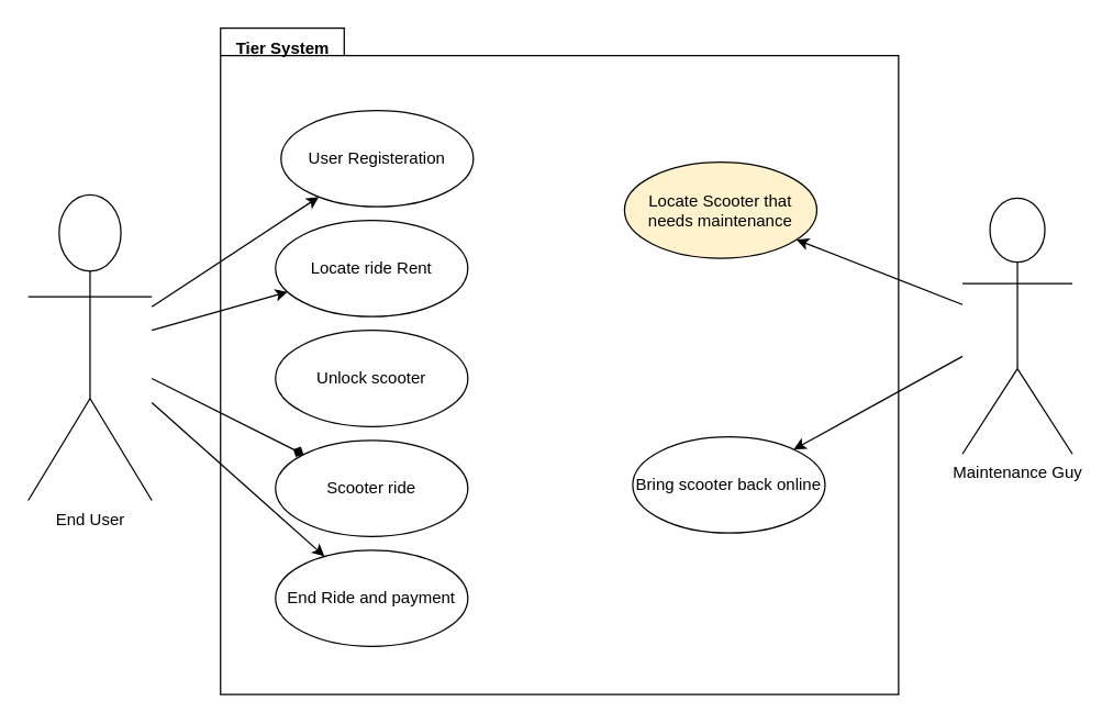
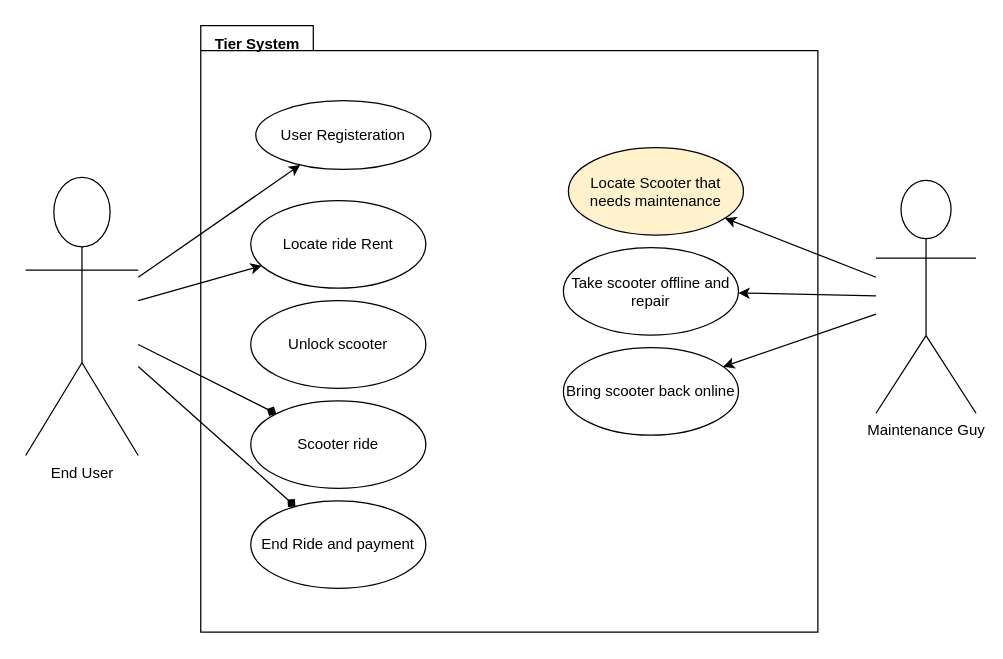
- <mxCell id="9" value="User Registeration" style="ellipse;whiteSpace=wrap;html=1;" vertex="1" parent="1"><mxGeometry x="204" y="80" width="140" height="70" as="geometry" /></mxCell>
+ <mxCell id="9" value="User Registeration" style="ellipse;whiteSpace=wrap;html=1;" vertex="1" parent="1"><mxGeometry x="204" y="80" width="140" height="55" as="geometry" /></mxCell>
+ <mxCell id="16" value="Take scooter offline and repair" style="ellipse;whiteSpace=wrap;html=1;" vertex="1" parent="1"><mxGeometry x="450" y="197.5" width="140" height="70" as="geometry" /></mxCell>
+ <mxCell id="19" value="" style="endArrow=classic;html=1;rounded=0;" edge="1" parent="1" source="14" target="16"><mxGeometry width="50" height="50" relative="1" as="geometry"><mxPoint x="360" y="278.457" as="sourcePoint" /><mxPoint x="490" y="189.5" as="targetPoint" /></mxGeometry></mxCell>
- <mxCell id="15" value="Bring scooter back online" style="ellipse;whiteSpace=wrap;html=1;" vertex="1" parent="1"><mxGeometry x="460" y="317.5" width="140" height="70" as="geometry" /></mxCell>
+ <mxCell id="15" value="Bring scooter back online" style="ellipse;whiteSpace=wrap;html=1;" vertex="1" parent="1"><mxGeometry x="450" y="277.5" width="140" height="70" as="geometry" /></mxCell>
- <mxCell id="13" value="" style="endArrow=classic;html=1;rounded=0;" edge="1" parent="1" source="3" target="5"><mxGeometry width="50" height="50" relative="1" as="geometry"><mxPoint x="150" y="256" as="sourcePoint" /><mxPoint x="270" y="182" as="targetPoint" /></mxGeometry></mxCell>
+ <mxCell id="13" value="" style="endArrow=diamond;html=1;rounded=0;" edge="1" parent="1" source="3" target="5"><mxGeometry width="50" height="50" relative="1" as="geometry"><mxPoint x="150" y="256" as="sourcePoint" /><mxPoint x="270" y="182" as="targetPoint" /></mxGeometry></mxCell>
